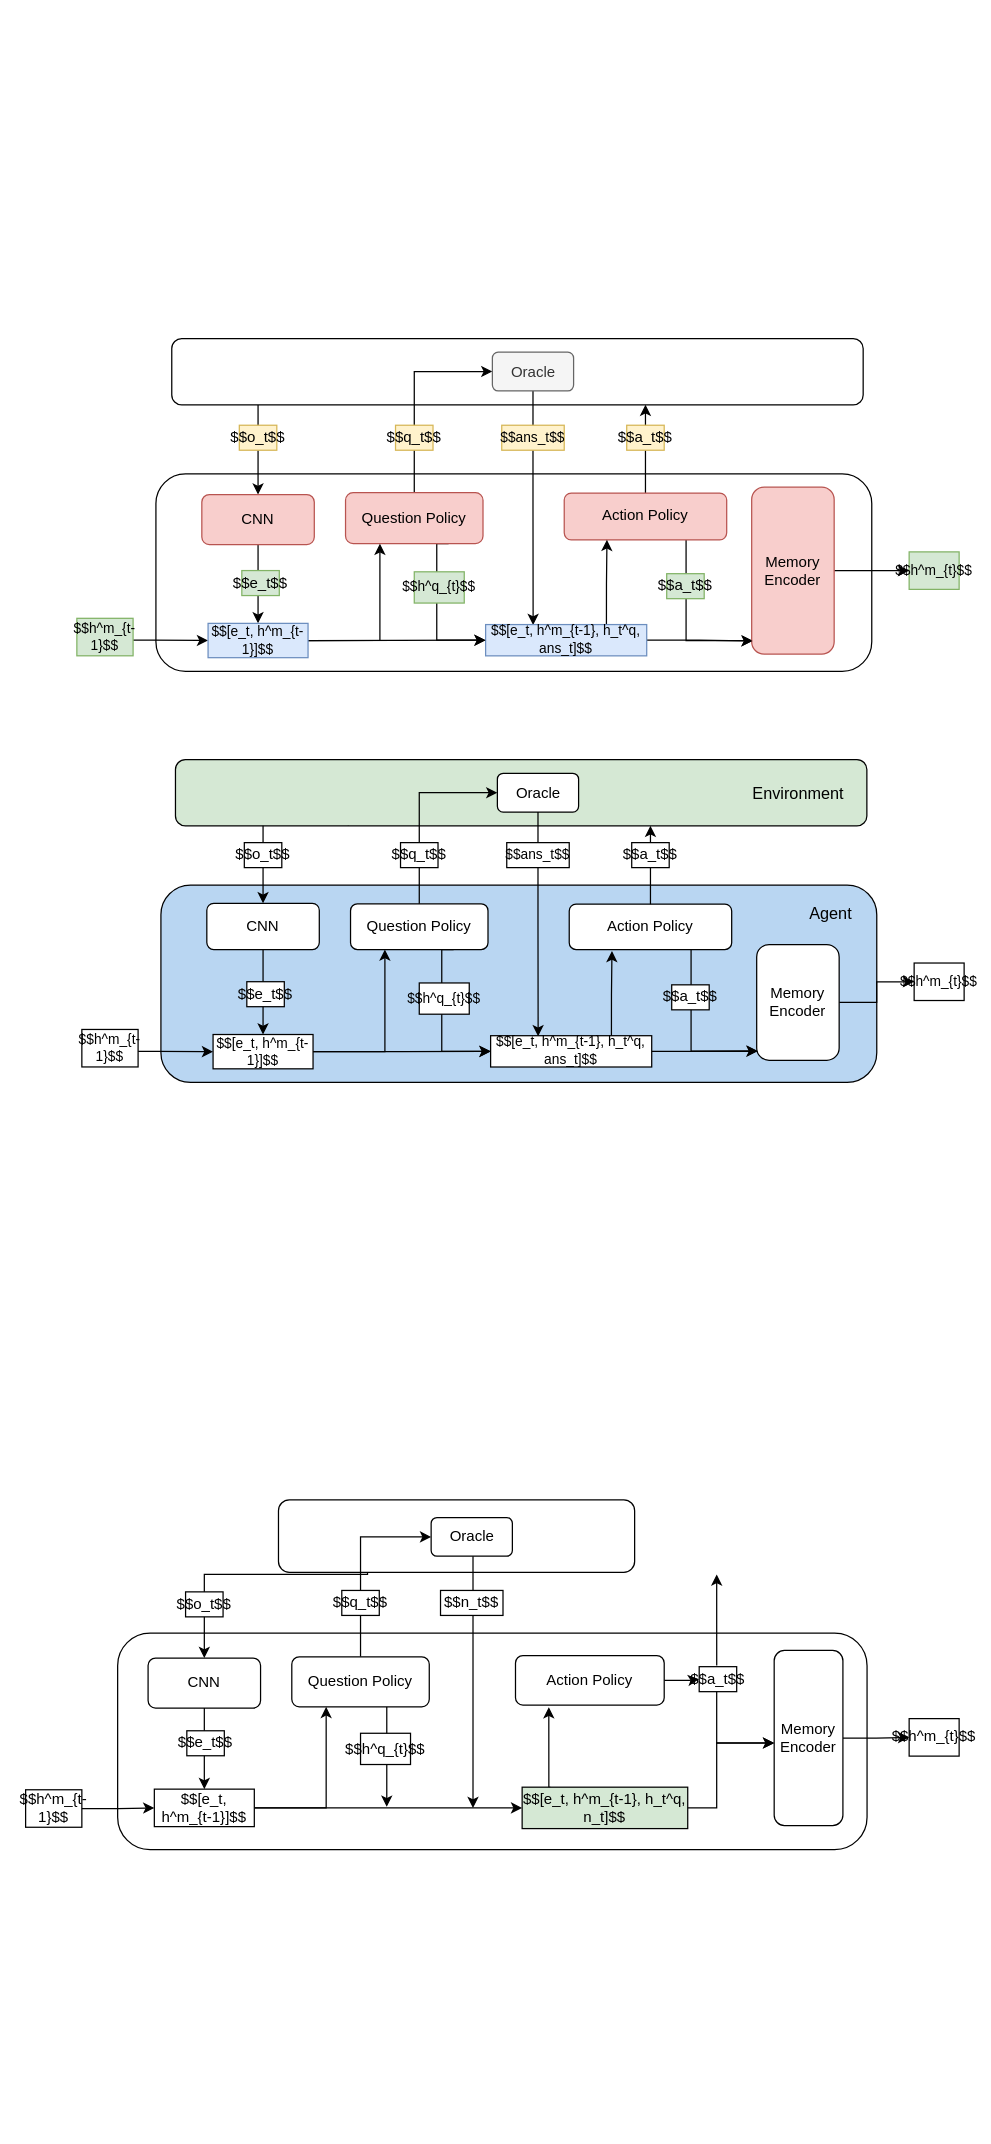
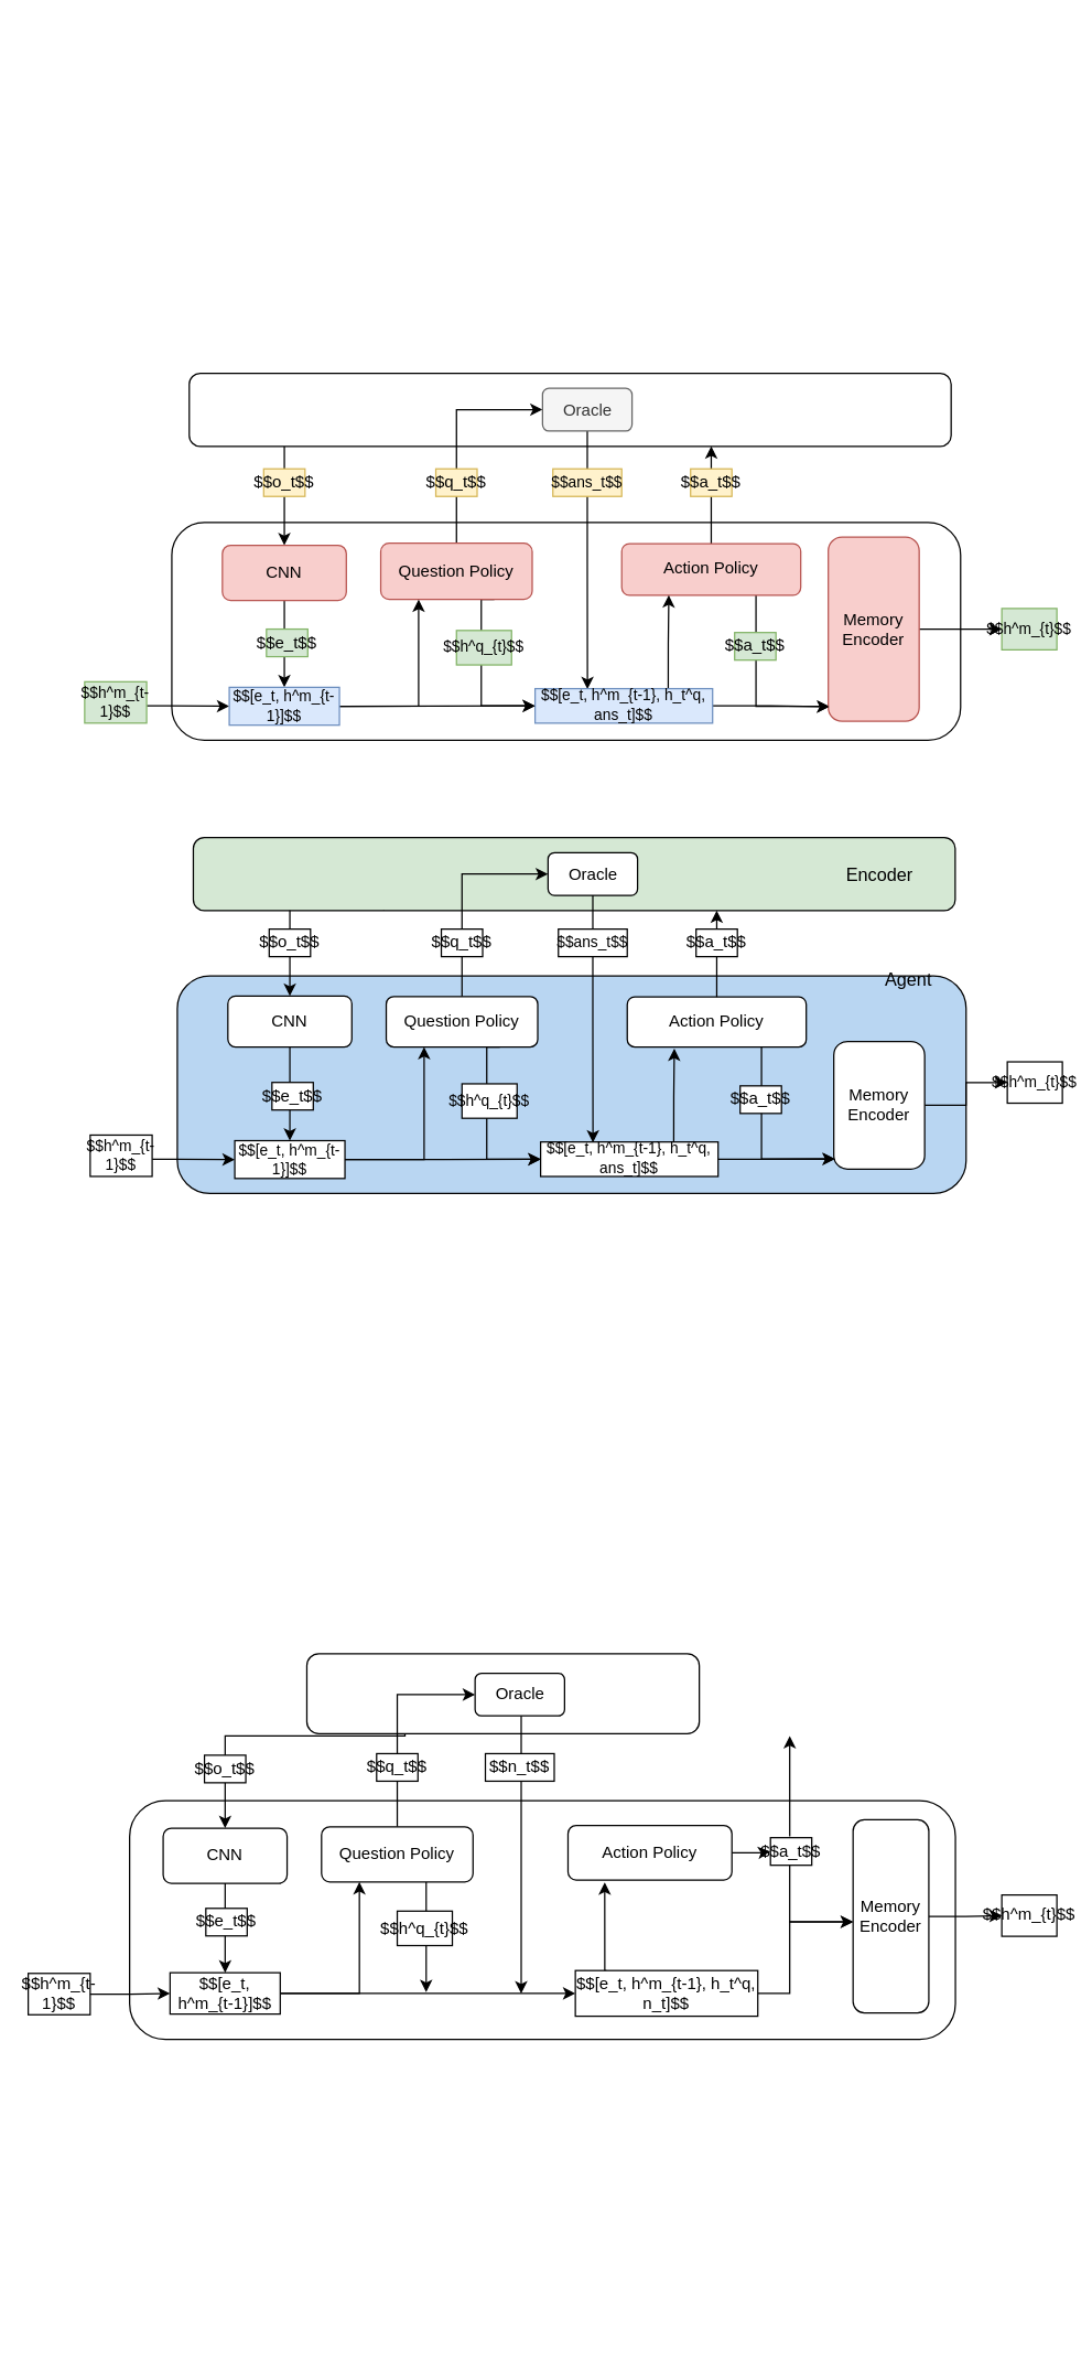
- <mxCell id="96" value="Environment" style="text;html=1;align=center;verticalAlign=middle;resizable=0;points=[];autosize=1;strokeColor=none;fontSize=13;fontFamily=Helvetica;fontStyle=0" vertex="1" parent="1"><mxGeometry x="593" y="623.51" width="90" height="20" as="geometry" /></mxCell>
+ <mxCell id="96" value="Encoder" style="text;html=1;align=center;verticalAlign=middle;resizable=0;points=[];autosize=1;strokeColor=none;fontSize=13;fontFamily=Helvetica;fontStyle=0" vertex="1" parent="1"><mxGeometry x="593" y="623.51" width="90" height="20" as="geometry" /></mxCell>
- <mxCell id="95" value="&lt;div&gt;Agent&lt;/div&gt;" style="text;html=1;align=center;verticalAlign=middle;resizable=0;points=[];autosize=1;strokeColor=none;fontSize=13;fontFamily=Helvetica;fontStyle=0" vertex="1" parent="1"><mxGeometry x="639" y="720" width="50" height="20" as="geometry" /></mxCell>
+ <mxCell id="95" value="&lt;div&gt;Agent&lt;/div&gt;" style="text;html=1;align=center;verticalAlign=middle;resizable=0;points=[];autosize=1;strokeColor=none;fontSize=13;fontFamily=Helvetica;fontStyle=0" vertex="1" parent="1"><mxGeometry x="634" y="700" width="50" height="20" as="geometry" /></mxCell>
- <mxCell id="51" value="$$[e_t, h^m_{t-1}, h_t^q, n_t]$$" style="rounded=0;whiteSpace=wrap;html=1;rotation=0;fillColor=#d5e8d4;" vertex="1" parent="1"><mxGeometry x="417.32" y="1429.29" width="132.5" height="33.14" as="geometry" /></mxCell>
+ <mxCell id="51" value="$$[e_t, h^m_{t-1}, h_t^q, n_t]$$" style="rounded=0;whiteSpace=wrap;html=1;rotation=0;" vertex="1" parent="1"><mxGeometry x="417.32" y="1429.29" width="132.5" height="33.14" as="geometry" /></mxCell>
